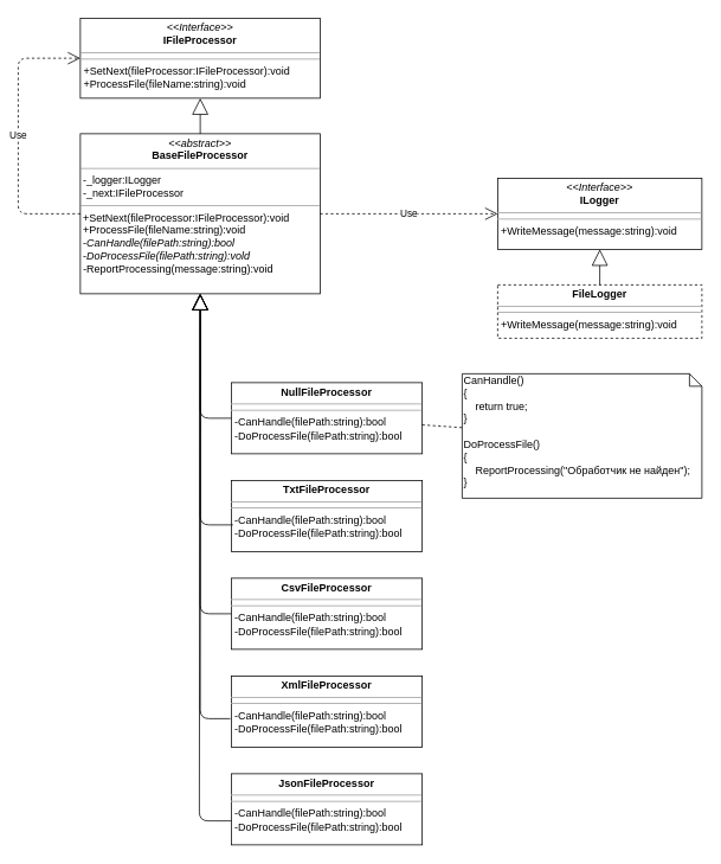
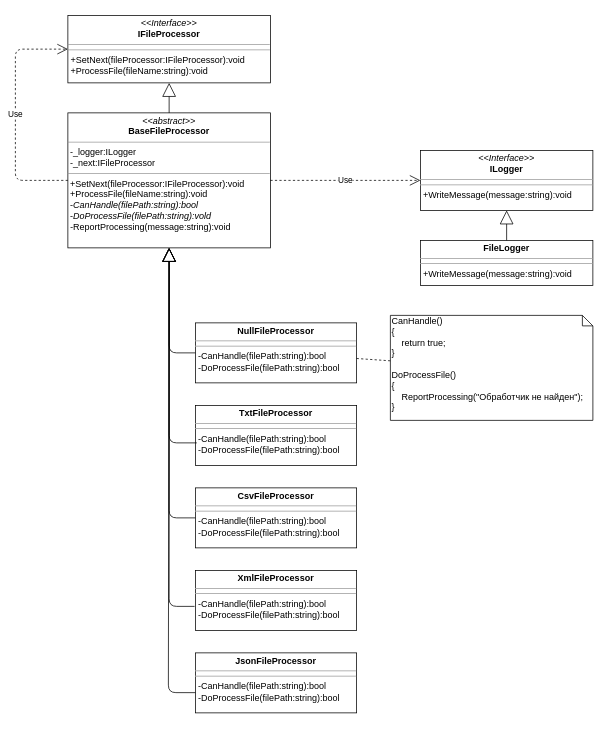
- <mxCell id="4" value="&lt;p style=&quot;margin: 0px ; margin-top: 4px ; text-align: center&quot;&gt;&lt;b&gt;FileLogger&lt;/b&gt;&lt;br&gt;&lt;/p&gt;&lt;hr size=&quot;1&quot;&gt;&lt;hr size=&quot;1&quot;&gt;&lt;p style=&quot;margin: 0px ; margin-left: 4px&quot;&gt;+WriteMessage(message:string):void&lt;/p&gt;" style="verticalAlign=top;align=left;overflow=fill;fontSize=12;fontFamily=Helvetica;html=1;dashed=1;" vertex="1" parent="1"><mxGeometry x="560" y="320" width="230" height="60" as="geometry" /></mxCell>
+ <mxCell id="4" value="&lt;p style=&quot;margin: 0px ; margin-top: 4px ; text-align: center&quot;&gt;&lt;b&gt;FileLogger&lt;/b&gt;&lt;br&gt;&lt;/p&gt;&lt;hr size=&quot;1&quot;&gt;&lt;hr size=&quot;1&quot;&gt;&lt;p style=&quot;margin: 0px ; margin-left: 4px&quot;&gt;+WriteMessage(message:string):void&lt;/p&gt;" style="verticalAlign=top;align=left;overflow=fill;fontSize=12;fontFamily=Helvetica;html=1;" vertex="1" parent="1"><mxGeometry x="560" y="320" width="230" height="60" as="geometry" /></mxCell>
